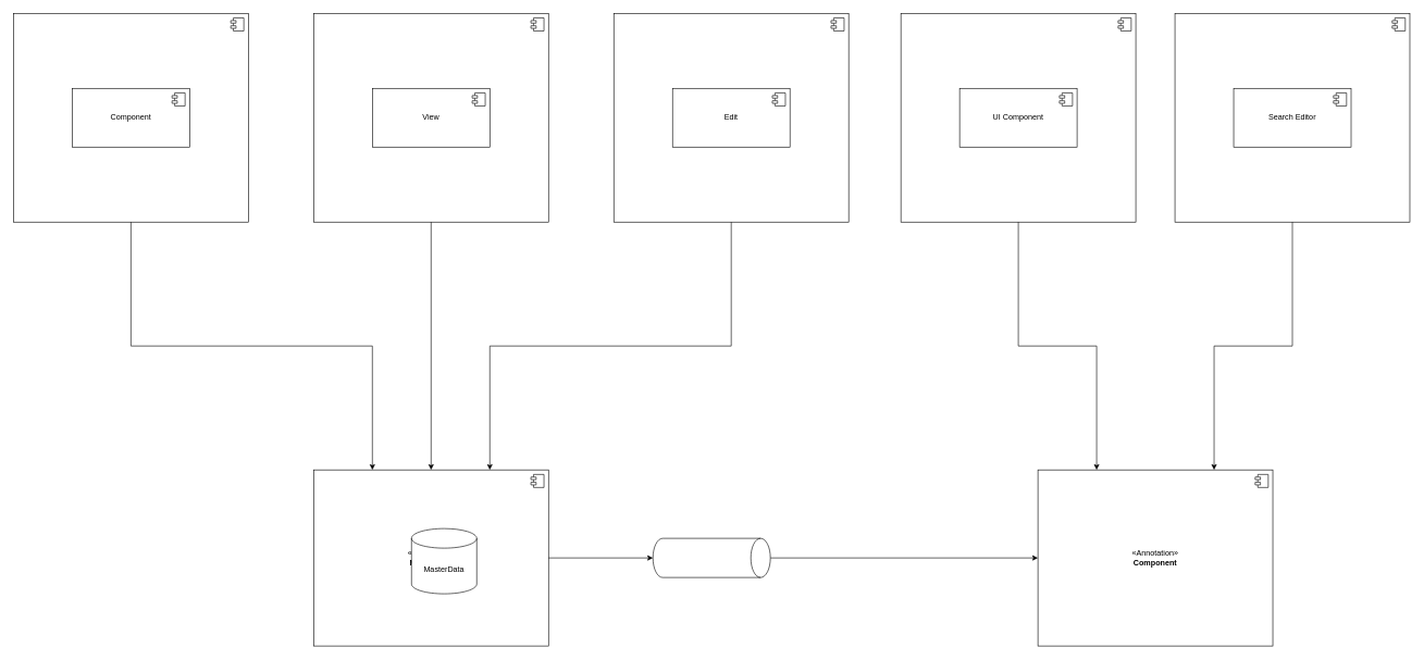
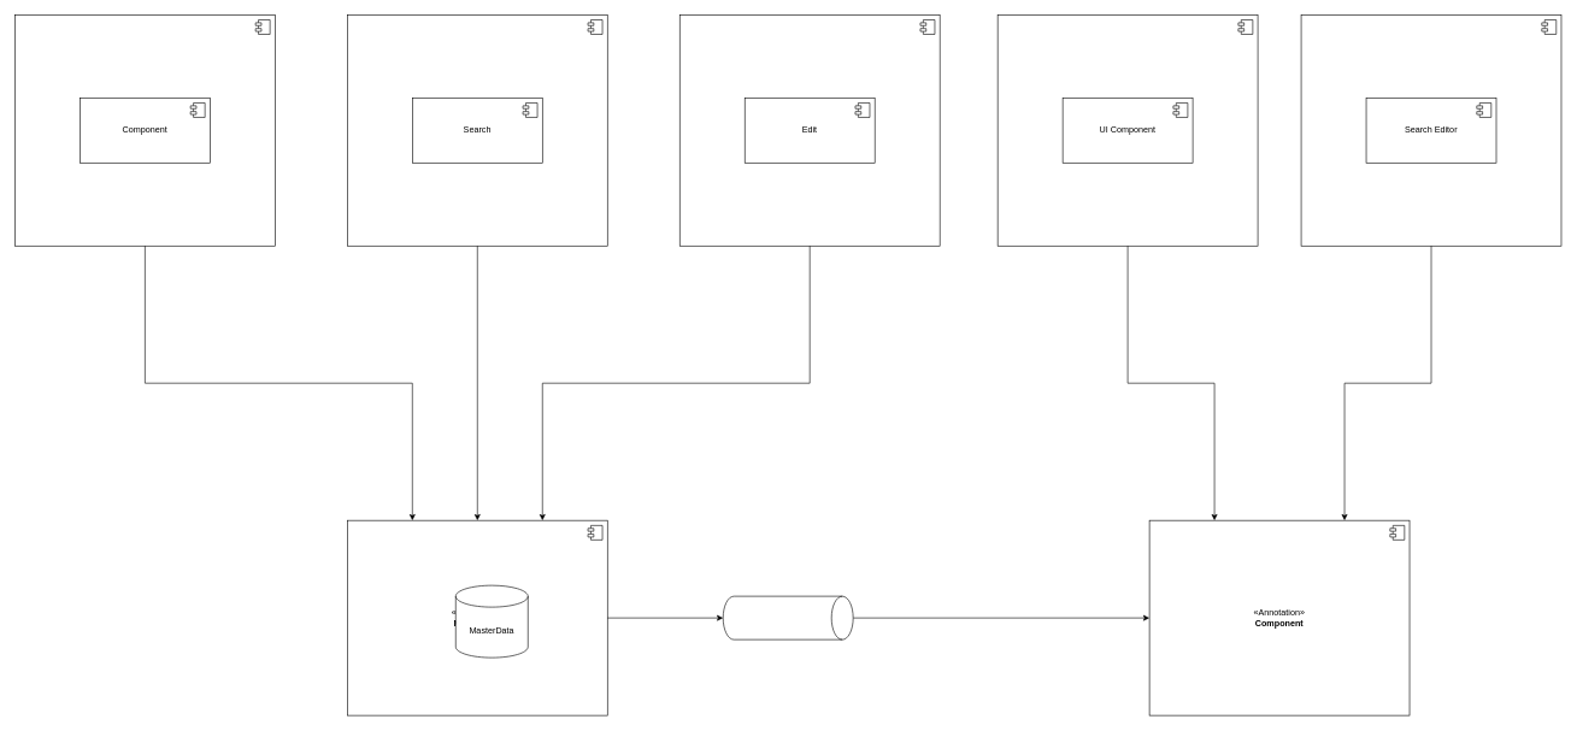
- <mxCell id="13" value="View" style="html=1;dropTarget=0;whiteSpace=wrap;" vertex="1" parent="10"><mxGeometry x="90" y="115" width="180" height="90" as="geometry" /></mxCell>
+ <mxCell id="13" value="Search" style="html=1;dropTarget=0;whiteSpace=wrap;" vertex="1" parent="10"><mxGeometry x="90" y="115" width="180" height="90" as="geometry" /></mxCell>
